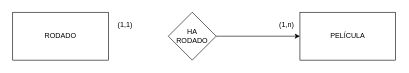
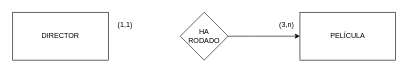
- <mxCell id="7" value="(1,n)" style="text;html=1;strokeColor=none;fillColor=none;align=center;verticalAlign=middle;whiteSpace=wrap;rounded=0;" vertex="1" parent="1"><mxGeometry x="448" y="26" width="60" height="30" as="geometry" /></mxCell>
+ <mxCell id="7" value="(3,n)" style="text;html=1;strokeColor=none;fillColor=none;align=center;verticalAlign=middle;whiteSpace=wrap;rounded=0;" vertex="1" parent="1"><mxGeometry x="448" y="26" width="60" height="30" as="geometry" /></mxCell>
- <mxCell id="2" value="RODADO" style="rounded=0;whiteSpace=wrap;html=1;" vertex="1" parent="1"><mxGeometry x="20" y="20" width="160" height="80" as="geometry" /></mxCell>
+ <mxCell id="2" value="DIRECTOR" style="rounded=0;whiteSpace=wrap;html=1;" vertex="1" parent="1"><mxGeometry x="20" y="20" width="160" height="80" as="geometry" /></mxCell>
- <mxCell id="3" value="HA&lt;br&gt;RODADO" style="rhombus;whiteSpace=wrap;html=1;" vertex="1" parent="1"><mxGeometry x="280" y="20" width="80" height="80" as="geometry" /></mxCell>
+ <mxCell id="3" value="HA&lt;br&gt;RODADO" style="rhombus;whiteSpace=wrap;html=1;" vertex="1" parent="1"><mxGeometry x="300" y="20" width="80" height="80" as="geometry" /></mxCell>
